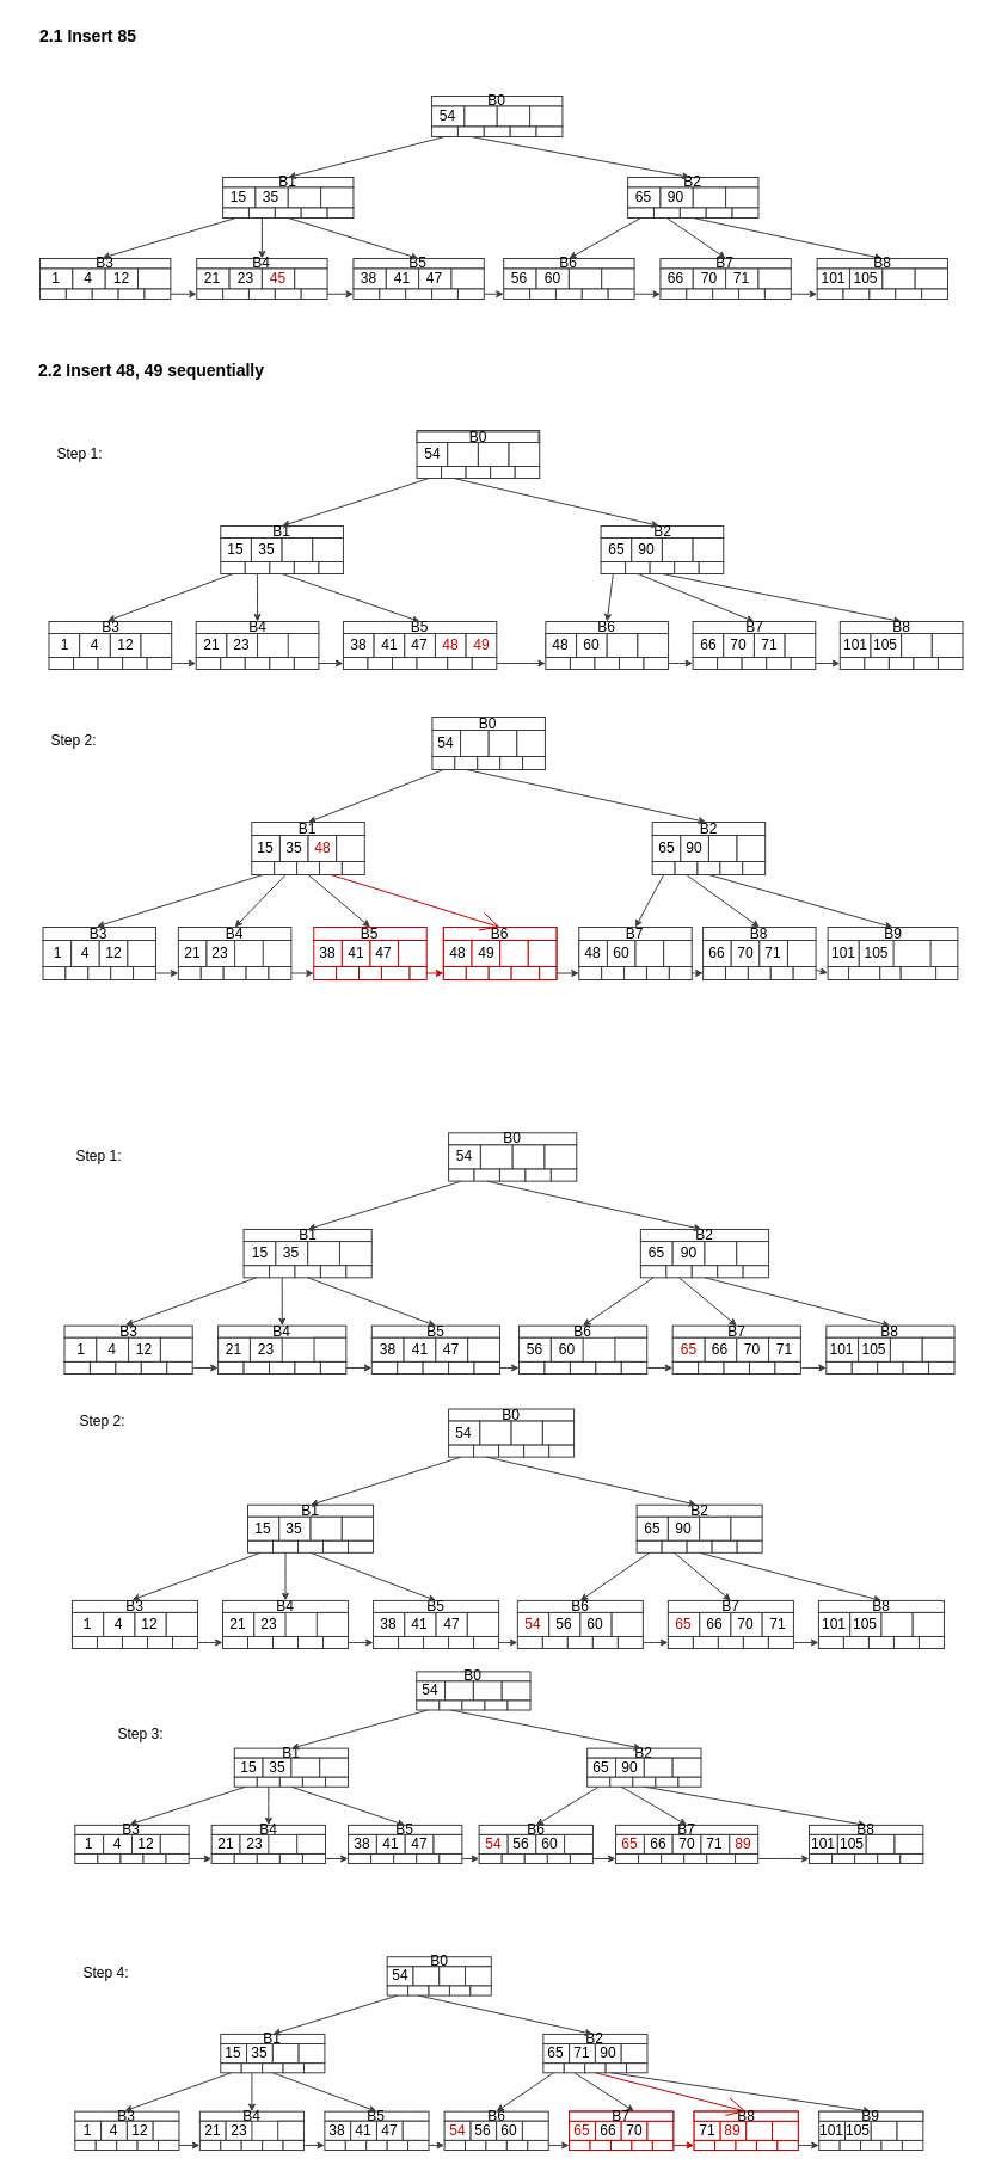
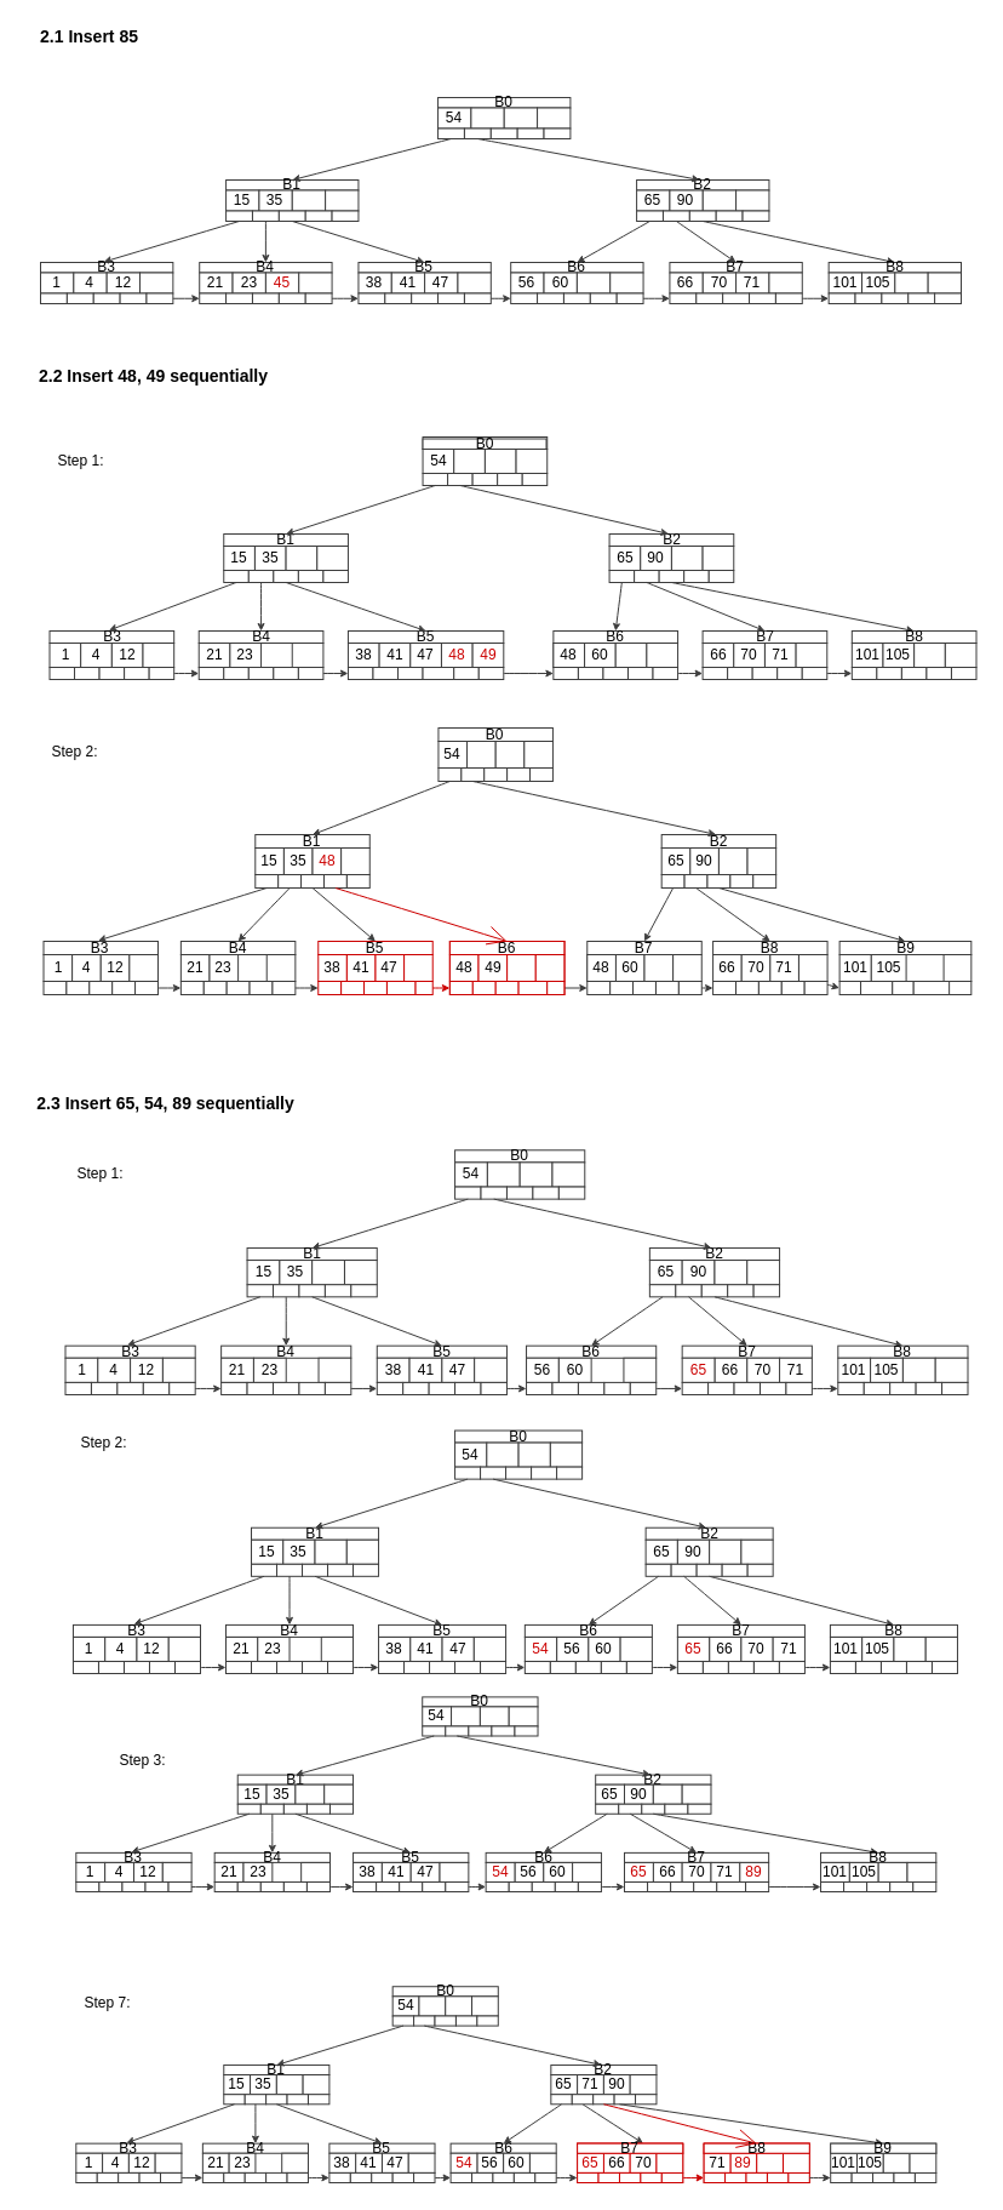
+ <mxCell id="4" value="&lt;b style=&quot;font-size: 14px;&quot;&gt;&lt;font style=&quot;font-size: 14px;&quot;&gt;2.3 Insert 65, 54, 89 sequentially&lt;/font&gt;&lt;/b&gt; " style="text;html=1;align=center;verticalAlign=middle;resizable=0;points=[];autosize=1;strokeColor=none;fillColor=none;hachureGap=4;fontSize=14;" parent="1" vertex="1"><mxGeometry x="20.5" y="900" width="230" height="20" as="geometry" /></mxCell>
- <mxCell id="785" value="Step 4: " style="text;html=1;align=center;verticalAlign=middle;resizable=0;points=[];autosize=1;strokeColor=none;fillColor=none;hachureGap=4;fontSize=12;fontColor=#000000;" parent="664" vertex="1"><mxGeometry x="1.131" y="4.264" width="50" height="20" as="geometry" /></mxCell>
+ <mxCell id="785" value="Step 7: " style="text;html=1;align=center;verticalAlign=middle;resizable=0;points=[];autosize=1;strokeColor=none;fillColor=none;hachureGap=4;fontSize=12;fontColor=#000000;" parent="664" vertex="1"><mxGeometry x="1.131" y="4.264" width="50" height="20" as="geometry" /></mxCell>
